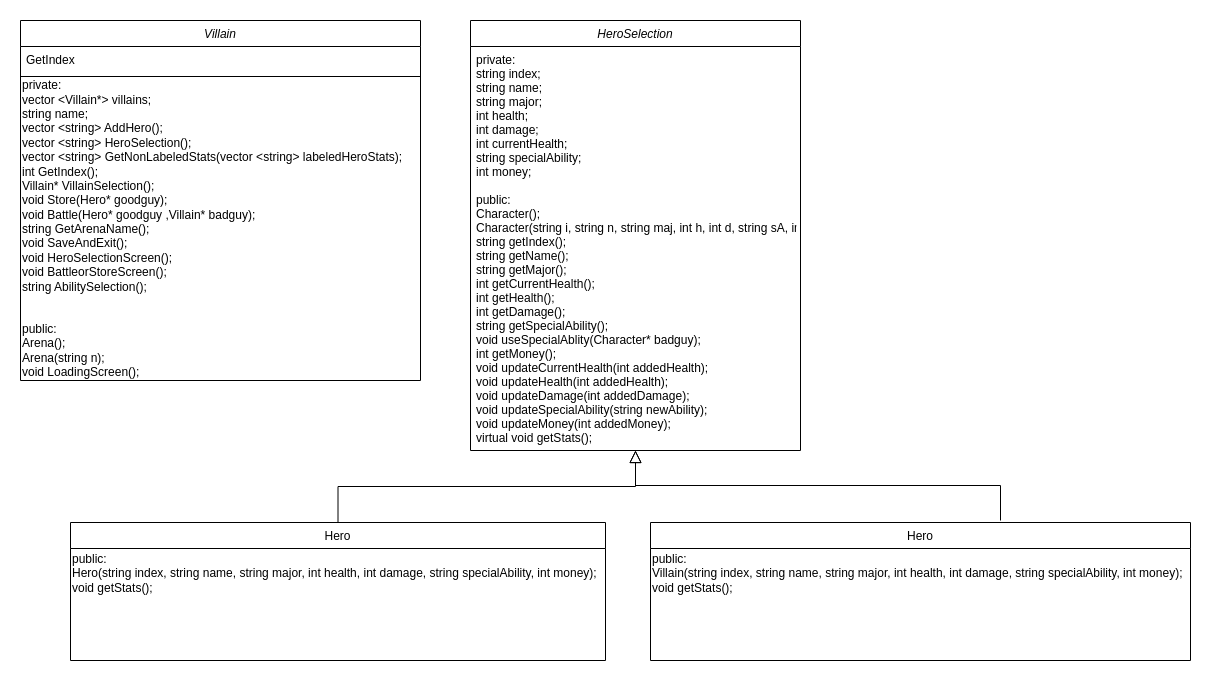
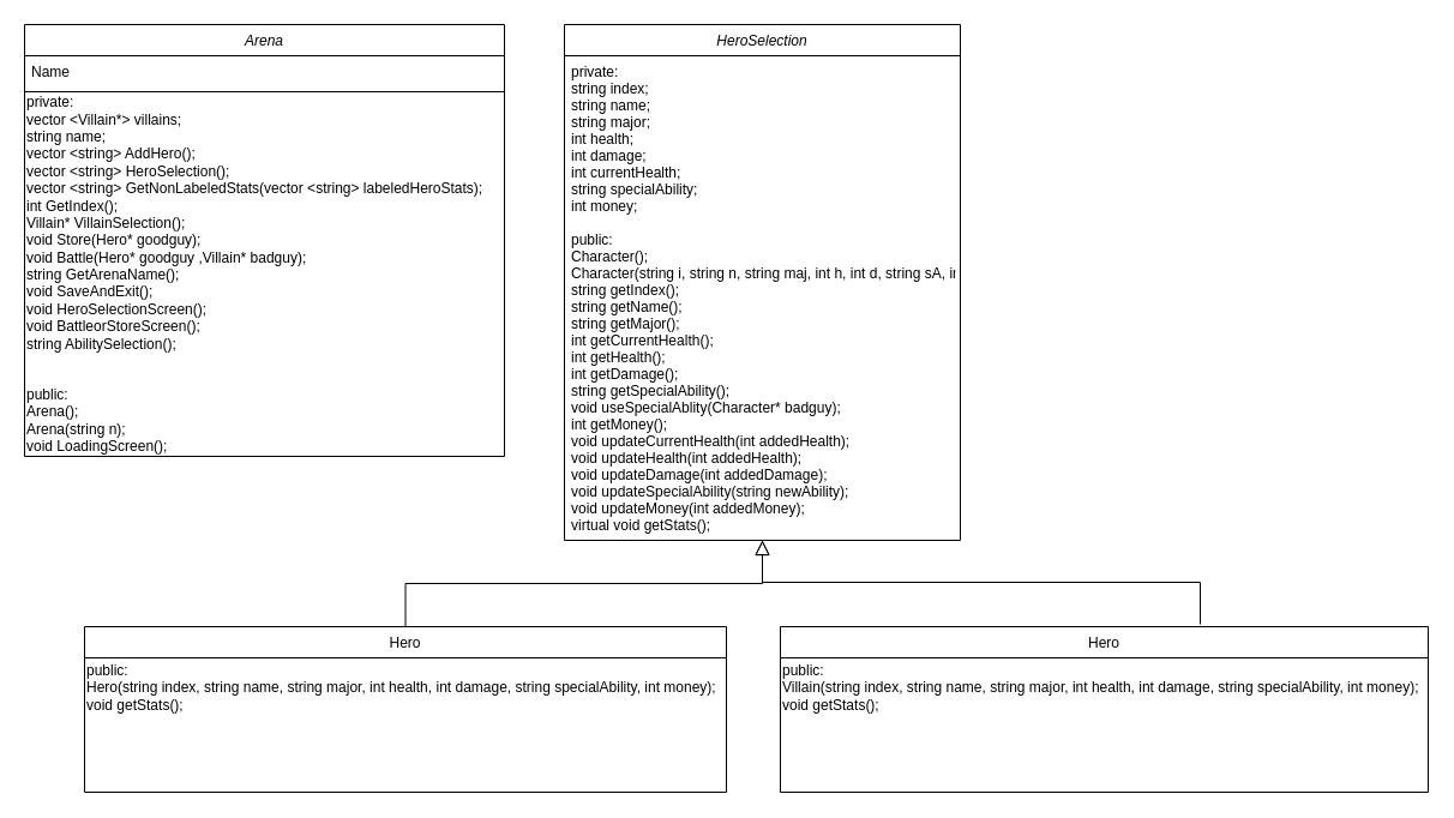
- <mxCell id="8" value="Villain" style="swimlane;fontStyle=2;align=center;verticalAlign=top;childLayout=stackLayout;horizontal=1;startSize=26;horizontalStack=0;resizeParent=1;resizeLast=0;collapsible=1;marginBottom=0;rounded=0;shadow=0;strokeWidth=1;" parent="1" vertex="1"><mxGeometry x="20" y="20" width="400" height="360" as="geometry"><mxRectangle x="230" y="140" width="160" height="26" as="alternateBounds" /></mxGeometry></mxCell>
+ <mxCell id="8" value="Arena" style="swimlane;fontStyle=2;align=center;verticalAlign=top;childLayout=stackLayout;horizontal=1;startSize=26;horizontalStack=0;resizeParent=1;resizeLast=0;collapsible=1;marginBottom=0;rounded=0;shadow=0;strokeWidth=1;" parent="1" vertex="1"><mxGeometry x="20" y="20" width="400" height="360" as="geometry"><mxRectangle x="230" y="140" width="160" height="26" as="alternateBounds" /></mxGeometry></mxCell>
- <mxCell id="9" value="GetIndex" style="text;align=left;verticalAlign=top;spacingLeft=4;spacingRight=4;overflow=hidden;rotatable=0;points=[[0,0.5],[1,0.5]];portConstraint=eastwest;" parent="8" vertex="1"><mxGeometry y="26" width="400" height="26" as="geometry" /></mxCell>
+ <mxCell id="9" value="Name" style="text;align=left;verticalAlign=top;spacingLeft=4;spacingRight=4;overflow=hidden;rotatable=0;points=[[0,0.5],[1,0.5]];portConstraint=eastwest;" parent="8" vertex="1"><mxGeometry y="26" width="400" height="26" as="geometry" /></mxCell>
